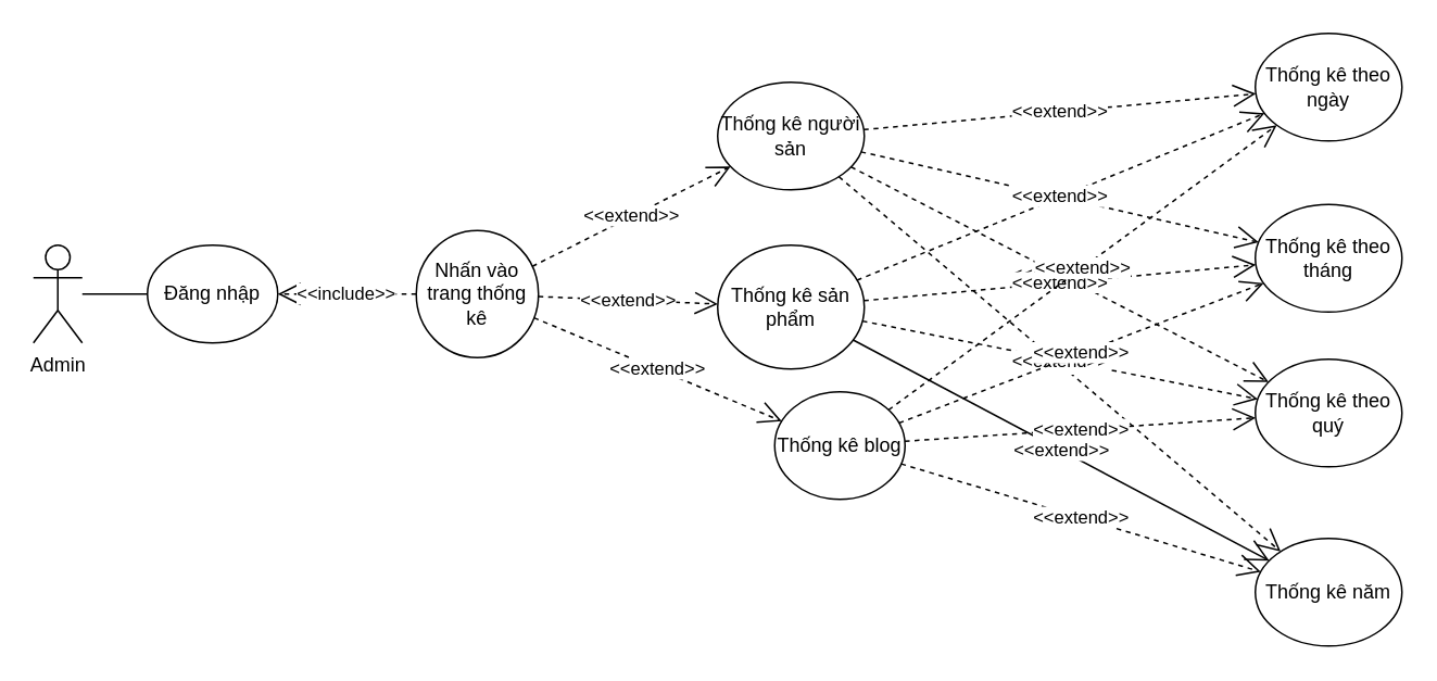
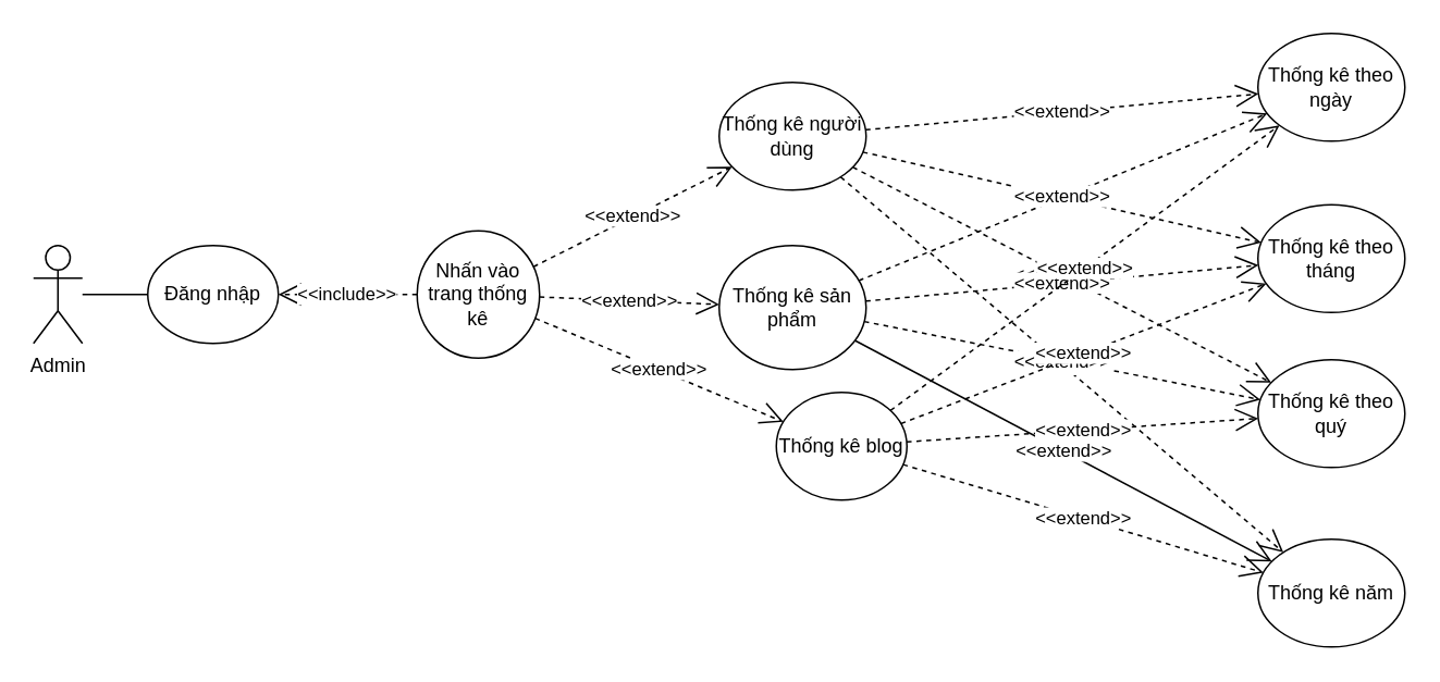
- <mxCell id="7" value="Thống kê người sản" style="ellipse;whiteSpace=wrap;html=1;" vertex="1" parent="1"><mxGeometry x="440" y="50" width="90" height="66" as="geometry" /></mxCell>
+ <mxCell id="7" value="Thống kê người dùng" style="ellipse;whiteSpace=wrap;html=1;" vertex="1" parent="1"><mxGeometry x="440" y="50" width="90" height="66" as="geometry" /></mxCell>
